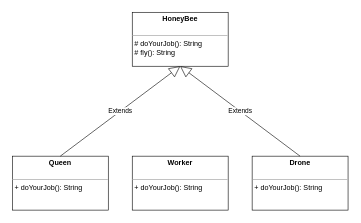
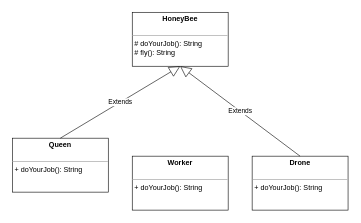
- <mxCell id="3" value="&lt;p style=&quot;margin: 0px ; margin-top: 4px ; text-align: center&quot;&gt;&lt;b&gt;Queen&lt;/b&gt;&lt;/p&gt;&lt;p style=&quot;margin: 0px ; margin-left: 4px&quot;&gt;&lt;br&gt;&lt;/p&gt;&lt;hr size=&quot;1&quot;&gt;&lt;p style=&quot;margin: 0px ; margin-left: 4px&quot;&gt;+ doYourJob(): String&lt;br&gt;&lt;/p&gt;" style="verticalAlign=top;align=left;overflow=fill;fontSize=12;fontFamily=Helvetica;html=1;" parent="1" vertex="1"><mxGeometry x="20" y="260" width="160" height="90" as="geometry" /></mxCell>
+ <mxCell id="3" value="&lt;p style=&quot;margin: 0px ; margin-top: 4px ; text-align: center&quot;&gt;&lt;b&gt;Queen&lt;/b&gt;&lt;/p&gt;&lt;p style=&quot;margin: 0px ; margin-left: 4px&quot;&gt;&lt;br&gt;&lt;/p&gt;&lt;hr size=&quot;1&quot;&gt;&lt;p style=&quot;margin: 0px ; margin-left: 4px&quot;&gt;+ doYourJob(): String&lt;br&gt;&lt;/p&gt;" style="verticalAlign=top;align=left;overflow=fill;fontSize=12;fontFamily=Helvetica;html=1;" parent="1" vertex="1"><mxGeometry x="20" y="230" width="160" height="90" as="geometry" /></mxCell>
